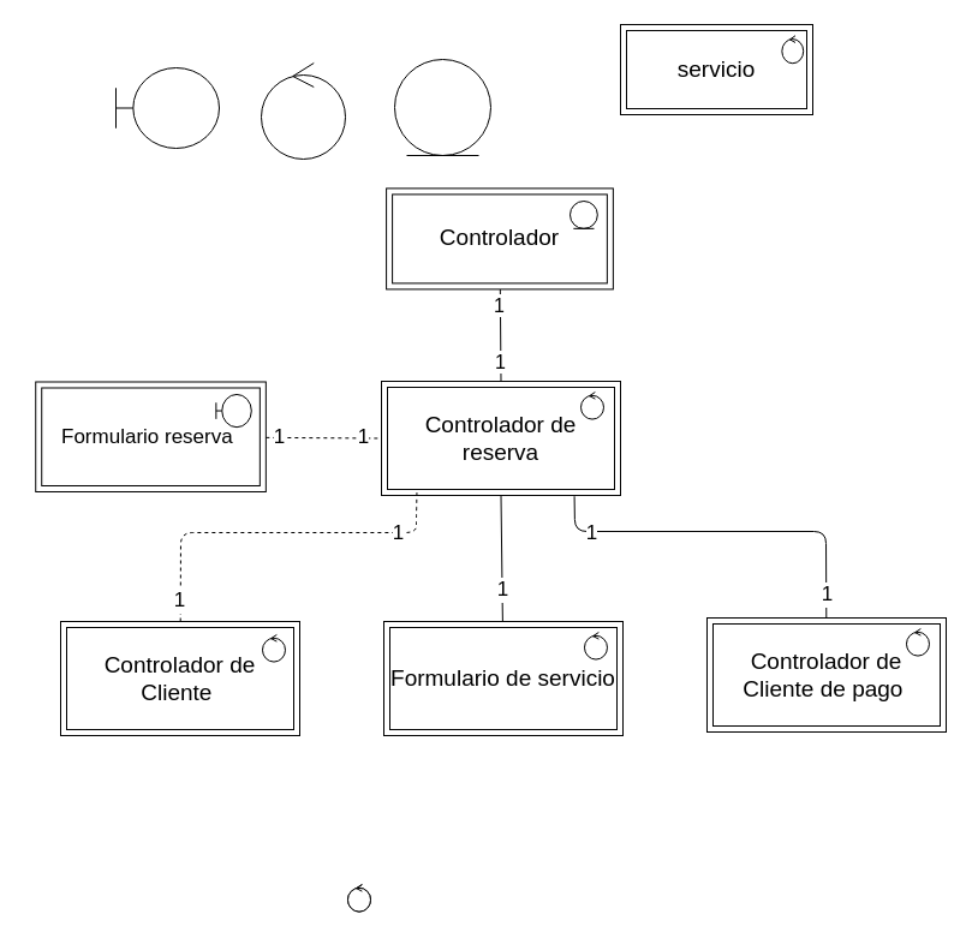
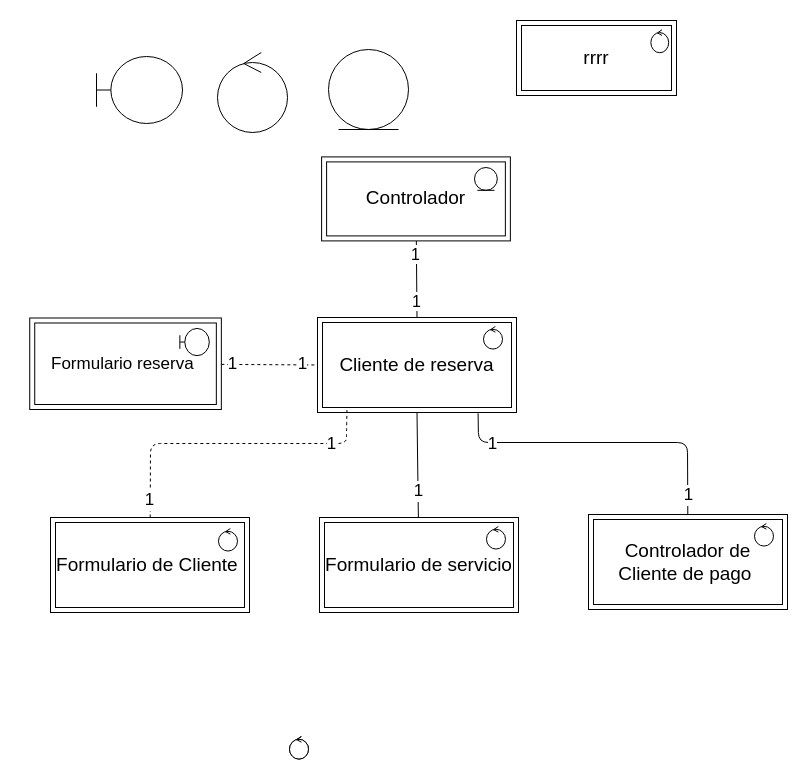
- <mxCell id="7" value="&lt;font style=&quot;font-size: 19px&quot;&gt;servicio&lt;/font&gt;" style="shape=ext;margin=3;double=1;whiteSpace=wrap;html=1;align=center;" parent="6" vertex="1"><mxGeometry width="160" height="75" as="geometry" /></mxCell>
+ <mxCell id="7" value="&lt;font style=&quot;font-size: 19px&quot;&gt;rrrr&lt;/font&gt;" style="shape=ext;margin=3;double=1;whiteSpace=wrap;html=1;align=center;" parent="6" vertex="1"><mxGeometry width="160" height="75" as="geometry" /></mxCell>
- <mxCell id="11" value="&lt;font style=&quot;font-size: 19px&quot;&gt;Controlador de reserva&lt;/font&gt;" style="shape=ext;margin=3;double=1;whiteSpace=wrap;html=1;align=center;" parent="10" vertex="1"><mxGeometry width="199.0" height="95" as="geometry" /></mxCell>
+ <mxCell id="11" value="&lt;font style=&quot;font-size: 19px&quot;&gt;Cliente de reserva&lt;/font&gt;" style="shape=ext;margin=3;double=1;whiteSpace=wrap;html=1;align=center;" parent="10" vertex="1"><mxGeometry width="199.0" height="95" as="geometry" /></mxCell>
- <mxCell id="25" value="&lt;font style=&quot;font-size: 19px&quot;&gt;Controlador de Cliente&amp;nbsp;&lt;/font&gt;" style="shape=ext;margin=3;double=1;whiteSpace=wrap;html=1;align=center;" parent="24" vertex="1"><mxGeometry width="199.0" height="95" as="geometry" /></mxCell>
+ <mxCell id="25" value="&lt;font style=&quot;font-size: 19px&quot;&gt;Formulario de Cliente&amp;nbsp;&lt;/font&gt;" style="shape=ext;margin=3;double=1;whiteSpace=wrap;html=1;align=center;" parent="24" vertex="1"><mxGeometry width="199.0" height="95" as="geometry" /></mxCell>
